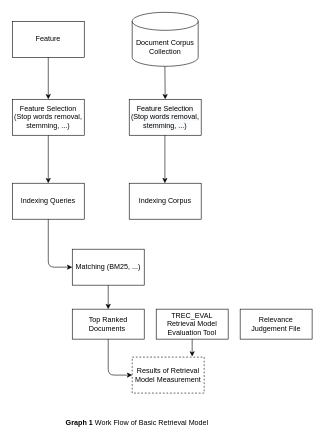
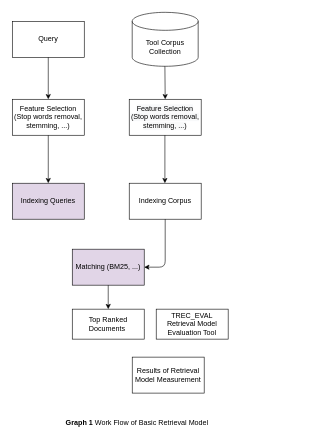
- <mxCell id="2" value="Feature" style="rounded=0;whiteSpace=wrap;html=1;" parent="1" vertex="1"><mxGeometry x="20" y="35" width="120" height="60" as="geometry" /></mxCell>
+ <mxCell id="2" value="Query" style="rounded=0;whiteSpace=wrap;html=1;" parent="1" vertex="1"><mxGeometry x="20" y="35" width="120" height="60" as="geometry" /></mxCell>
- <mxCell id="7" value="Document Corpus Collection" style="shape=cylinder3;whiteSpace=wrap;html=1;boundedLbl=1;backgroundOutline=1;size=15;" vertex="1" parent="1"><mxGeometry x="220" y="20" width="110" height="90" as="geometry" /></mxCell>
+ <mxCell id="7" value="Tool Corpus Collection" style="shape=cylinder3;whiteSpace=wrap;html=1;boundedLbl=1;backgroundOutline=1;size=15;" vertex="1" parent="1"><mxGeometry x="220" y="20" width="110" height="90" as="geometry" /></mxCell>
- <mxCell id="4" value="Indexing Queries" style="rounded=0;whiteSpace=wrap;html=1;" vertex="1" parent="1"><mxGeometry x="20" y="305" width="120" height="60" as="geometry" /></mxCell>
+ <mxCell id="4" value="Indexing Queries" style="rounded=0;whiteSpace=wrap;html=1;fillColor=#e1d5e7;" vertex="1" parent="1"><mxGeometry x="20" y="305" width="120" height="60" as="geometry" /></mxCell>
- <mxCell id="13" value="" style="endArrow=classic;html=1;exitX=0.5;exitY=1;exitDx=0;exitDy=0;entryX=0;entryY=0.5;entryDx=0;entryDy=0;" edge="1" parent="1" source="4" target="12"><mxGeometry width="50" height="50" relative="1" as="geometry"><mxPoint x="150" y="355" as="sourcePoint" /><mxPoint x="200" y="305" as="targetPoint" /><Array as="points"><mxPoint x="80" y="445" /></Array></mxGeometry></mxCell>
+ <mxCell id="14" value="" style="endArrow=classic;html=1;exitX=0.5;exitY=1;exitDx=0;exitDy=0;entryX=1;entryY=0.5;entryDx=0;entryDy=0;" edge="1" parent="1" source="10" target="12"><mxGeometry width="50" height="50" relative="1" as="geometry"><mxPoint x="260" y="465" as="sourcePoint" /><mxPoint x="310" y="415" as="targetPoint" /><Array as="points"><mxPoint x="275" y="445" /></Array></mxGeometry></mxCell>
- <mxCell id="12" value="Matching (BM25, ...)" style="rounded=0;whiteSpace=wrap;html=1;" vertex="1" parent="1"><mxGeometry x="120" y="415" width="120" height="60" as="geometry" /></mxCell>
+ <mxCell id="12" value="Matching (BM25, ...)" style="rounded=0;whiteSpace=wrap;html=1;fillColor=#e1d5e7;" vertex="1" parent="1"><mxGeometry x="120" y="415" width="120" height="60" as="geometry" /></mxCell>
- <mxCell id="17" value="Relevance Judgement File" style="rounded=0;whiteSpace=wrap;html=1;" vertex="1" parent="1"><mxGeometry x="400" y="515" width="120" height="50" as="geometry" /></mxCell>
- <mxCell id="21" value="" style="endArrow=classic;html=1;exitX=0.5;exitY=1;exitDx=0;exitDy=0;entryX=0.833;entryY=-0.017;entryDx=0;entryDy=0;entryPerimeter=0;" edge="1" parent="1" source="20" target="18"><mxGeometry width="50" height="50" relative="1" as="geometry"><mxPoint x="250" y="375" as="sourcePoint" /><mxPoint x="300" y="325" as="targetPoint" /></mxGeometry></mxCell>
- <mxCell id="19" value="" style="endArrow=classic;html=1;exitX=0.5;exitY=1;exitDx=0;exitDy=0;entryX=0;entryY=0.5;entryDx=0;entryDy=0;" edge="1" parent="1" source="16" target="18"><mxGeometry width="50" height="50" relative="1" as="geometry"><mxPoint x="100" y="645" as="sourcePoint" /><mxPoint x="150" y="595" as="targetPoint" /><Array as="points"><mxPoint x="180" y="625" /></Array></mxGeometry></mxCell>
- <mxCell id="18" value="Results of Retrieval Model Measurement" style="rounded=0;whiteSpace=wrap;html=1;dashed=1;" vertex="1" parent="1"><mxGeometry x="220" y="595" width="120" height="60" as="geometry" /></mxCell>
+ <mxCell id="18" value="Results of Retrieval Model Measurement" style="rounded=0;whiteSpace=wrap;html=1;" vertex="1" parent="1"><mxGeometry x="220" y="595" width="120" height="60" as="geometry" /></mxCell>
